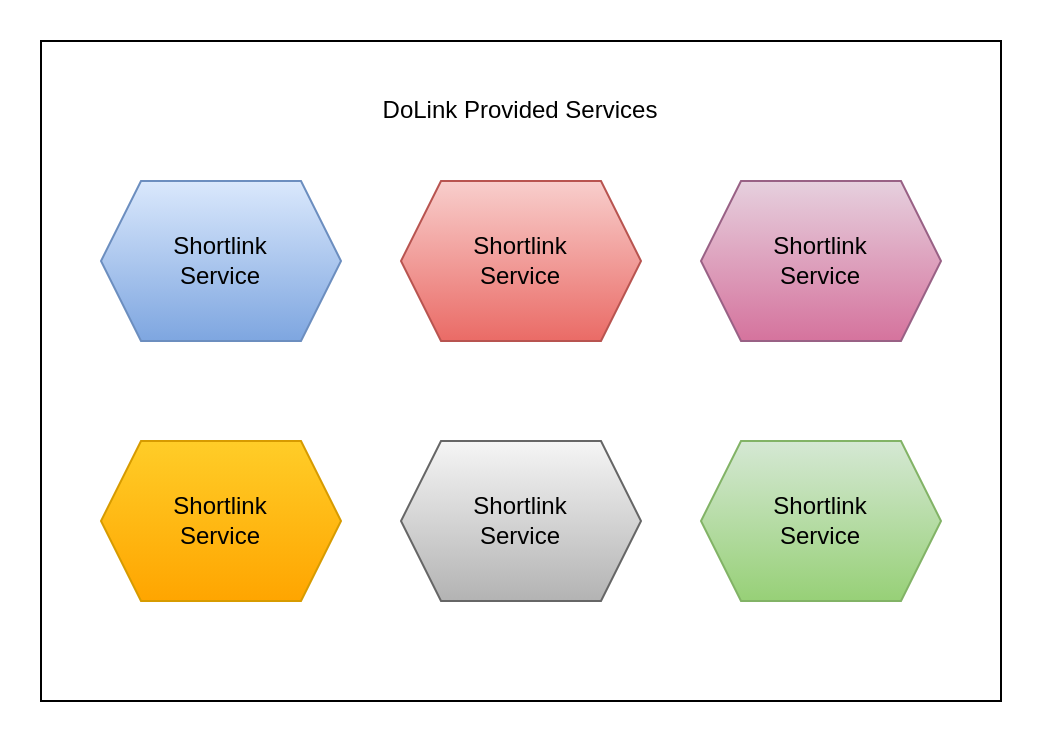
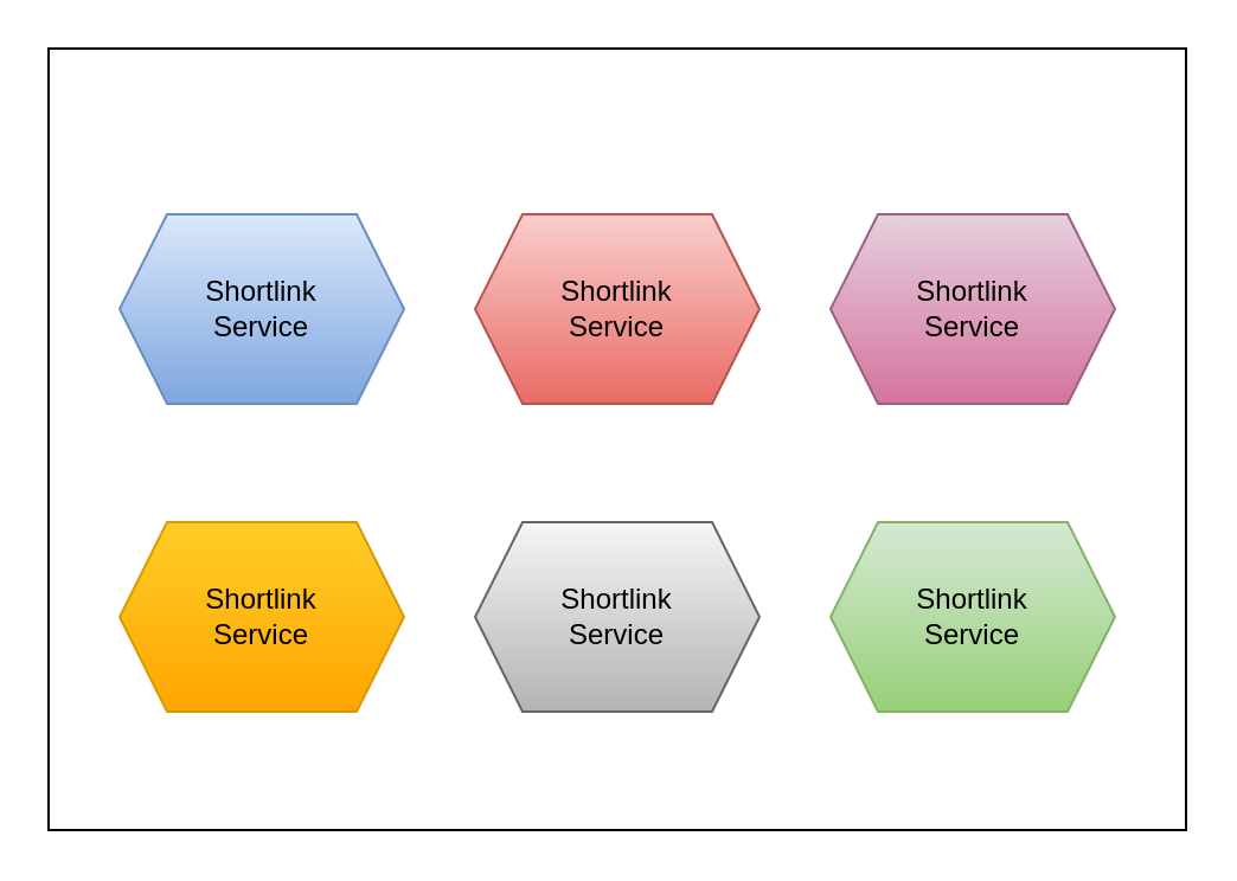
- <mxCell id="21" value="DoLink Provided Services" style="text;html=1;align=center;verticalAlign=middle;whiteSpace=wrap;rounded=0;" vertex="1" parent="1"><mxGeometry x="155" y="40" width="210" height="30" as="geometry" /></mxCell>
